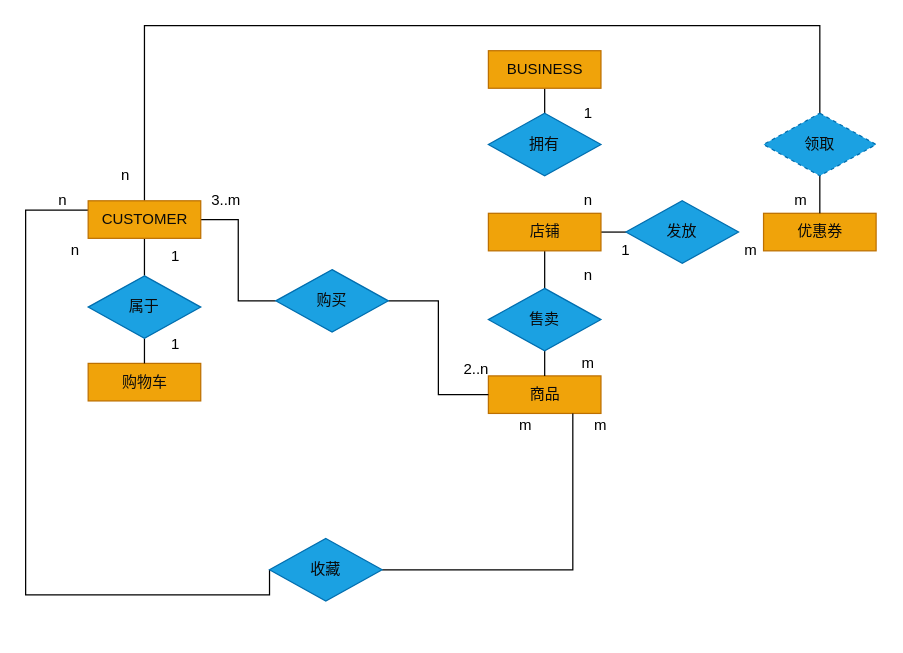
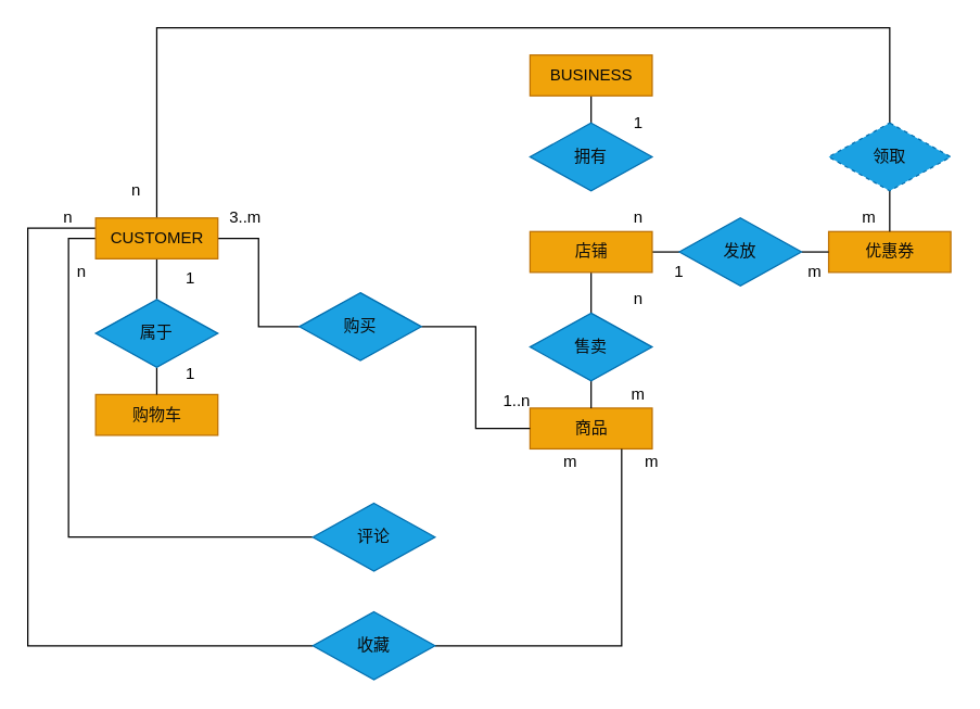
+ <mxCell id="21" style="edgeStyle=orthogonalEdgeStyle;rounded=0;orthogonalLoop=1;jettySize=auto;html=1;exitX=1;exitY=0.5;exitDx=0;exitDy=0;entryX=0;entryY=0.5;entryDx=0;entryDy=0;endArrow=none;endFill=0;" edge="1" parent="1" source="22" target="17"><mxGeometry relative="1" as="geometry" /></mxCell>
- <mxCell id="32" value="2..n" style="text;html=1;align=center;verticalAlign=middle;resizable=0;points=[];autosize=1;" vertex="1" parent="1"><mxGeometry x="360" y="285" width="40" height="20" as="geometry" /></mxCell>
+ <mxCell id="32" value="1..n" style="text;html=1;align=center;verticalAlign=middle;resizable=0;points=[];autosize=1;" vertex="1" parent="1"><mxGeometry x="360" y="285" width="40" height="20" as="geometry" /></mxCell>
+ <mxCell id="5" style="edgeStyle=orthogonalEdgeStyle;rounded=0;orthogonalLoop=1;jettySize=auto;html=1;exitX=0;exitY=0.5;exitDx=0;exitDy=0;entryX=0;entryY=0.5;entryDx=0;entryDy=0;endArrow=none;endFill=0;" edge="1" parent="1" source="7" target="27"><mxGeometry relative="1" as="geometry" /></mxCell>
+ <mxCell id="27" value="&lt;font color=&quot;#0A0A0A&quot;&gt;评论&lt;/font&gt;" style="rhombus;whiteSpace=wrap;html=1;fillColor=#1ba1e2;strokeColor=#006EAF;fontColor=#ffffff;" vertex="1" parent="1"><mxGeometry x="230" y="370" width="90" height="50" as="geometry" /></mxCell>
- <mxCell id="29" value="&lt;font color=&quot;#0A0A0A&quot;&gt;收藏&lt;/font&gt;" style="rhombus;whiteSpace=wrap;html=1;fillColor=#1ba1e2;strokeColor=#006EAF;fontColor=#ffffff;" vertex="1" parent="1"><mxGeometry x="215" y="430" width="90" height="50" as="geometry" /></mxCell>
+ <mxCell id="29" value="&lt;font color=&quot;#0A0A0A&quot;&gt;收藏&lt;/font&gt;" style="rhombus;whiteSpace=wrap;html=1;fillColor=#1ba1e2;strokeColor=#006EAF;fontColor=#ffffff;" vertex="1" parent="1"><mxGeometry x="230" y="450" width="90" height="50" as="geometry" /></mxCell>
